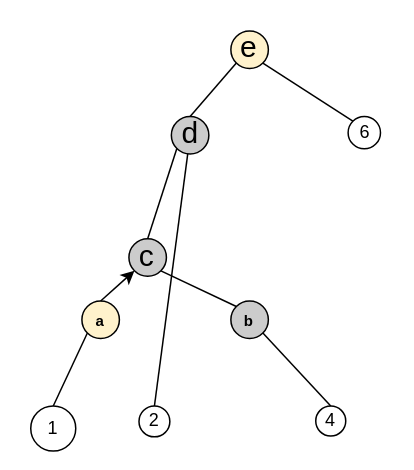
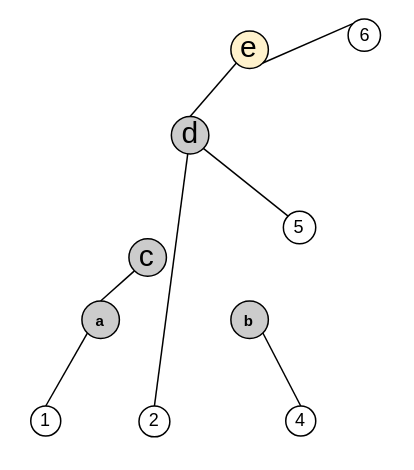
- <mxCell id="9" value="6" style="ellipse;whiteSpace=wrap;html=1;aspect=fixed;fontSize=12;" parent="1" vertex="1"><mxGeometry x="231.584" y="76.96" width="21.581" height="21.581" as="geometry" /></mxCell>
+ <mxCell id="9" value="6" style="ellipse;whiteSpace=wrap;html=1;aspect=fixed;fontSize=12;" parent="1" vertex="1"><mxGeometry x="231.584" y="11.96" width="21.581" height="21.581" as="geometry" /></mxCell>
+ <mxCell id="15" value="" style="endArrow=none;html=1;rounded=0;entryX=1;entryY=1;entryDx=0;entryDy=0;exitX=0;exitY=0;exitDx=0;exitDy=0;" parent="1" source="6" target="10" edge="1"><mxGeometry width="50" height="50" relative="1" as="geometry"><mxPoint x="230" y="190" as="sourcePoint" /><mxPoint x="280" y="140" as="targetPoint" /></mxGeometry></mxCell>
- <mxCell id="18" value="" style="endArrow=none;html=1;rounded=0;entryX=0;entryY=1;entryDx=0;entryDy=0;exitX=0.5;exitY=0;exitDx=0;exitDy=0;" parent="1" source="11" target="10" edge="1"><mxGeometry width="50" height="50" relative="1" as="geometry"><mxPoint x="180" y="200" as="sourcePoint" /><mxPoint x="230" y="150" as="targetPoint" /></mxGeometry></mxCell>
+ <mxCell id="6" value="5" style="ellipse;whiteSpace=wrap;html=1;aspect=fixed;fontSize=12;" parent="1" vertex="1"><mxGeometry x="188.414" y="140.25" width="21.581" height="21.581" as="geometry" /></mxCell>
- <mxCell id="17" value="" style="endArrow=classic;html=1;rounded=0;entryX=0;entryY=1;entryDx=0;entryDy=0;exitX=0.5;exitY=0;exitDx=0;exitDy=0;" parent="1" source="7" target="11" edge="1"><mxGeometry width="50" height="50" relative="1" as="geometry"><mxPoint x="180" y="200" as="sourcePoint" /><mxPoint x="230" y="150" as="targetPoint" /></mxGeometry></mxCell>
+ <mxCell id="17" value="" style="endArrow=none;html=1;rounded=0;entryX=0;entryY=1;entryDx=0;entryDy=0;exitX=0.5;exitY=0;exitDx=0;exitDy=0;" parent="1" source="7" target="11" edge="1"><mxGeometry width="50" height="50" relative="1" as="geometry"><mxPoint x="180" y="200" as="sourcePoint" /><mxPoint x="230" y="150" as="targetPoint" /></mxGeometry></mxCell>
- <mxCell id="14" value="" style="endArrow=none;html=1;rounded=0;exitX=1;exitY=1;exitDx=0;exitDy=0;entryX=0;entryY=0;entryDx=0;entryDy=0;" parent="1" source="11" target="2" edge="1"><mxGeometry width="50" height="50" relative="1" as="geometry"><mxPoint x="230" y="190" as="sourcePoint" /><mxPoint x="280" y="140" as="targetPoint" /></mxGeometry></mxCell>
- <mxCell id="7" value="&lt;b style=&quot;font-size: 10px;&quot;&gt;a&lt;br style=&quot;font-size: 10px;&quot;&gt;&lt;/b&gt;" style="ellipse;whiteSpace=wrap;html=1;aspect=fixed;fontSize=10;fillColor=#fff2cc;" parent="1" vertex="1"><mxGeometry x="54.103" y="200.002" width="25" height="25" as="geometry" /></mxCell>
+ <mxCell id="7" value="&lt;b style=&quot;font-size: 10px;&quot;&gt;a&lt;br style=&quot;font-size: 10px;&quot;&gt;&lt;/b&gt;" style="ellipse;whiteSpace=wrap;html=1;aspect=fixed;fontSize=10;fillColor=#CCCCCC;" parent="1" vertex="1"><mxGeometry x="54.103" y="200.002" width="25" height="25" as="geometry" /></mxCell>
- <mxCell id="5" value="4" style="ellipse;whiteSpace=wrap;html=1;aspect=fixed;fontSize=12;" parent="1" vertex="1"><mxGeometry x="210" y="270" width="20" height="20" as="geometry" /></mxCell>
+ <mxCell id="5" value="4" style="ellipse;whiteSpace=wrap;html=1;aspect=fixed;fontSize=12;" parent="1" vertex="1"><mxGeometry x="190" y="270" width="20" height="20" as="geometry" /></mxCell>
- <mxCell id="4" value="1" style="ellipse;whiteSpace=wrap;html=1;aspect=fixed;fontSize=12;" parent="1" vertex="1"><mxGeometry x="20" y="270" width="30" height="30" as="geometry" /></mxCell>
+ <mxCell id="4" value="1" style="ellipse;whiteSpace=wrap;html=1;aspect=fixed;fontSize=12;" parent="1" vertex="1"><mxGeometry x="20" y="270" width="20" height="20" as="geometry" /></mxCell>
